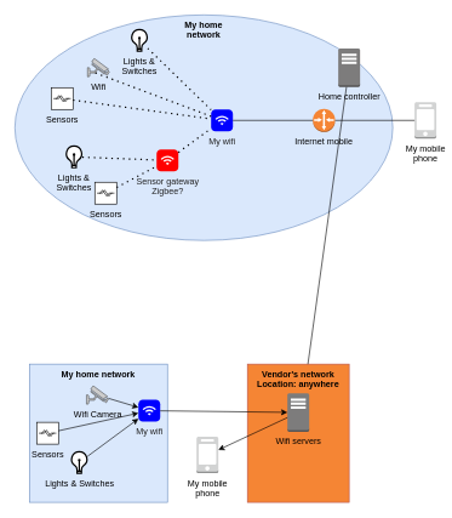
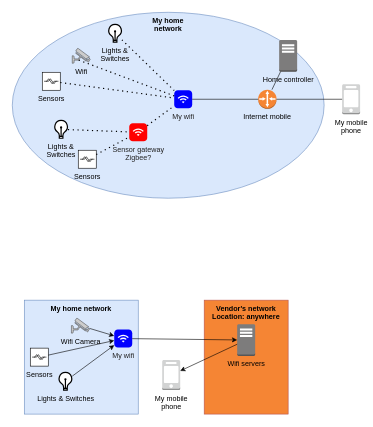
- <mxCell id="21" value="" style="endArrow=none;html=1;fontSize=12;fontColor=#000000;" edge="1" parent="1" source="19" target="2"><mxGeometry width="50" height="50" relative="1" as="geometry"><mxPoint x="290" y="175" as="sourcePoint" /><mxPoint x="440" y="154" as="targetPoint" /></mxGeometry></mxCell>
+ <mxCell id="21" value="" style="endArrow=none;html=1;fontSize=12;fontColor=#000000;" edge="1" parent="1" source="19" target="7"><mxGeometry width="50" height="50" relative="1" as="geometry"><mxPoint x="290" y="175" as="sourcePoint" /><mxPoint x="440" y="154" as="targetPoint" /></mxGeometry></mxCell>
